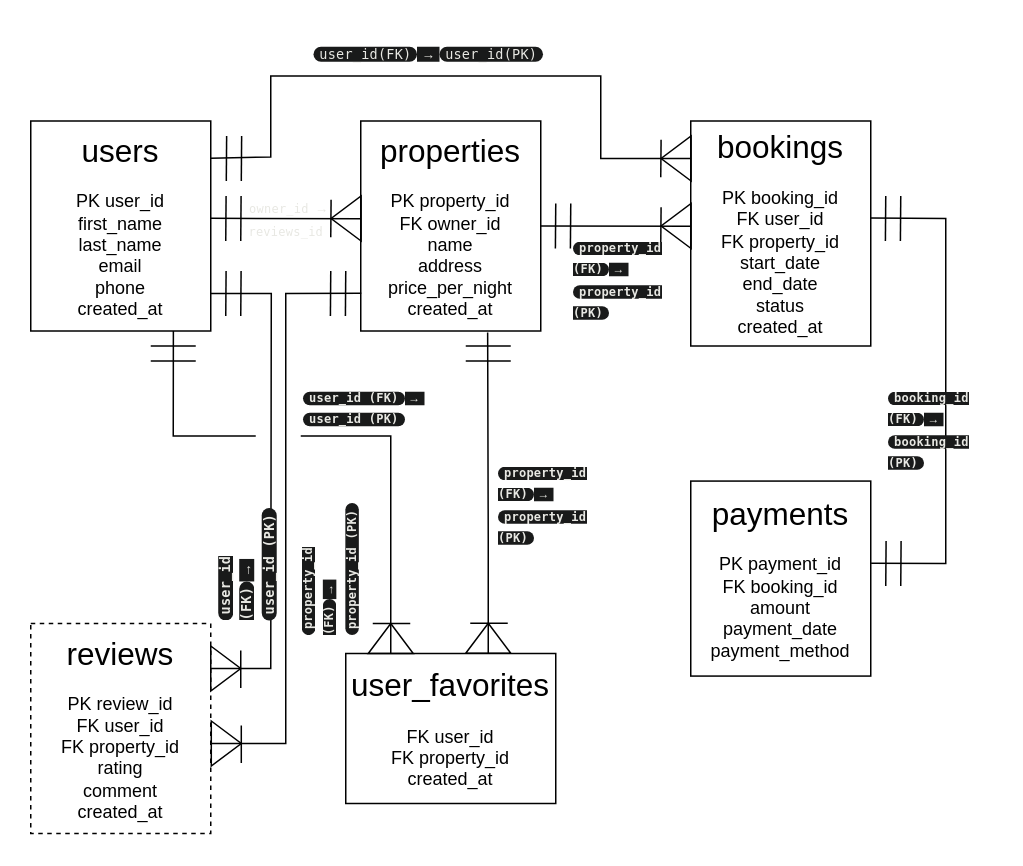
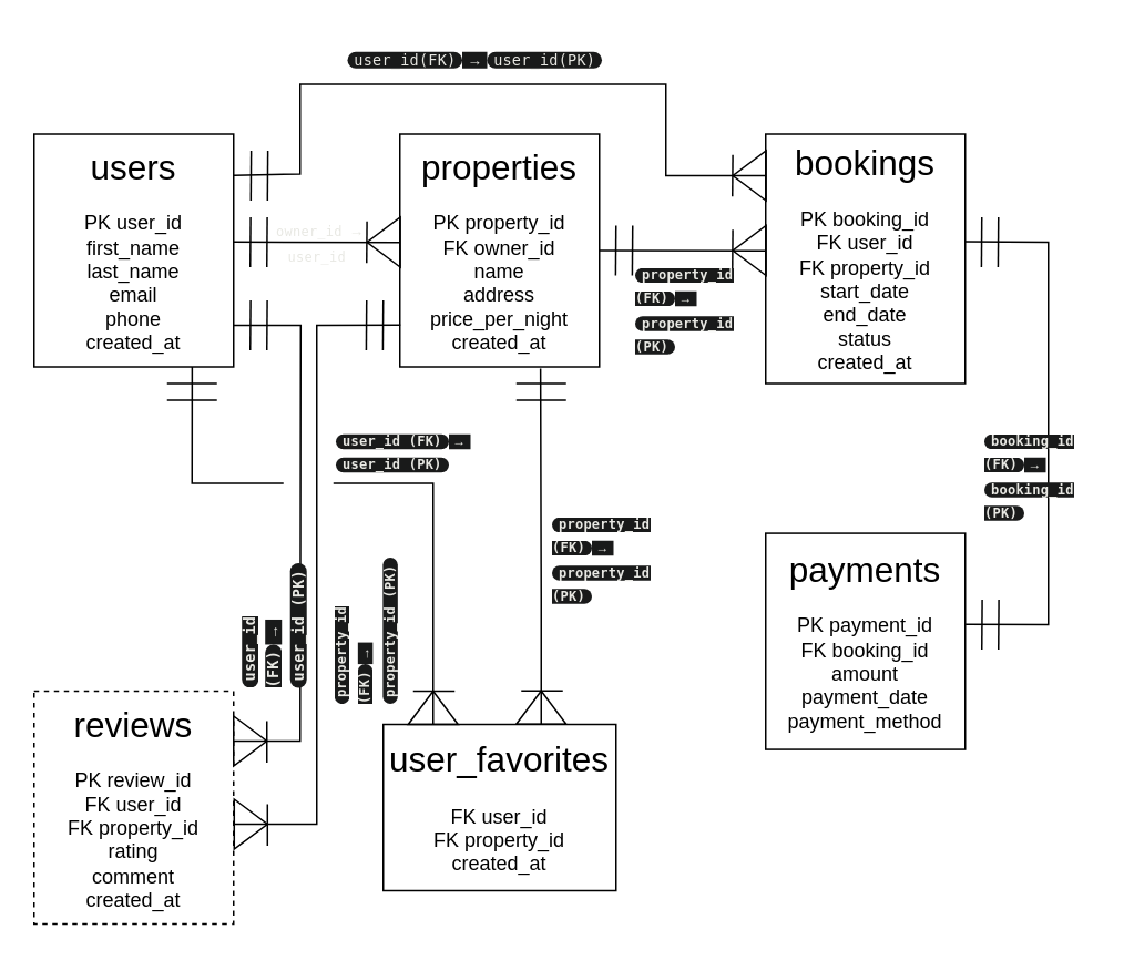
- <mxCell id="65" value="&lt;font style=&quot;&quot; face=&quot;Helvetica&quot;&gt;&lt;code style=&quot;font-size: 8px; box-sizing: border-box; border-width: 0px; border-style: solid; border-color: oklch(0.93 0.007 106.53 / 0.1); scrollbar-color: initial; scrollbar-width: initial; --tw-border-spacing-x: 0; --tw-border-spacing-y: 0; --tw-translate-x: 0; --tw-translate-y: 0; --tw-rotate: 0; --tw-skew-x: 0; --tw-skew-y: 0; --tw-scale-x: 1; --tw-scale-y: 1; --tw-pan-x: ; --tw-pan-y: ; --tw-pinch-zoom: ; --tw-scroll-snap-strictness: proximity; --tw-gradient-from-position: ; --tw-gradient-via-position: ; --tw-gradient-to-position: ; --tw-ordinal: ; --tw-slashed-zero: ; --tw-numeric-figure: ; --tw-numeric-spacing: ; --tw-numeric-fraction: ; --tw-ring-inset: ; --tw-ring-offset-width: 0px; --tw-ring-offset-color: #fff; --tw-ring-color: rgb(59 130 246 / .5); --tw-ring-offset-shadow: 0 0 #0000; --tw-ring-shadow: 0 0 #0000; --tw-shadow: 0 0 #0000; --tw-shadow-colored: 0 0 #0000; --tw-blur: ; --tw-brightness: ; --tw-contrast: ; --tw-grayscale: ; --tw-hue-rotate: ; --tw-invert: ; --tw-saturate: ; --tw-sepia: ; --tw-drop-shadow: ; --tw-backdrop-blur: ; --tw-backdrop-brightness: ; --tw-backdrop-contrast: ; --tw-backdrop-grayscale: ; --tw-backdrop-hue-rotate: ; --tw-backdrop-invert: ; --tw-backdrop-opacity: ; --tw-backdrop-saturate: ; --tw-backdrop-sepia: ; --tw-contain-size: ; --tw-contain-layout: ; --tw-contain-paint: ; --tw-contain-style: ; font-feature-settings: normal; font-variation-settings: normal; color: oklch(0.93 0.007 106.53); border-radius: 0.312rem; padding: 0px 4px; font-synthesis: none; letter-spacing: 0.16px; text-align: left; text-wrap-mode: wrap;&quot;&gt;owner_id&lt;/code&gt;&lt;span style=&quot;color: oklch(0.93 0.007 106.53); letter-spacing: 0.16px; text-align: left; text-wrap-mode: wrap;&quot;&gt;&lt;font style=&quot;font-size: 9px;&quot;&gt;→&lt;/font&gt;&lt;/span&gt;&lt;/font&gt;&lt;div&gt;&lt;font style=&quot;font-size: 8px;&quot; face=&quot;Helvetica&quot;&gt;&lt;code style=&quot;box-sizing: border-box; border-width: 0px; border-style: solid; border-color: oklch(0.93 0.007 106.53 / 0.1); scrollbar-color: initial; scrollbar-width: initial; --tw-border-spacing-x: 0; --tw-border-spacing-y: 0; --tw-translate-x: 0; --tw-translate-y: 0; --tw-rotate: 0; --tw-skew-x: 0; --tw-skew-y: 0; --tw-scale-x: 1; --tw-scale-y: 1; --tw-pan-x: ; --tw-pan-y: ; --tw-pinch-zoom: ; --tw-scroll-snap-strictness: proximity; --tw-gradient-from-position: ; --tw-gradient-via-position: ; --tw-gradient-to-position: ; --tw-ordinal: ; --tw-slashed-zero: ; --tw-numeric-figure: ; --tw-numeric-spacing: ; --tw-numeric-fraction: ; --tw-ring-inset: ; --tw-ring-offset-width: 0px; --tw-ring-offset-color: #fff; --tw-ring-color: rgb(59 130 246 / .5); --tw-ring-offset-shadow: 0 0 #0000; --tw-ring-shadow: 0 0 #0000; --tw-shadow: 0 0 #0000; --tw-shadow-colored: 0 0 #0000; --tw-blur: ; --tw-brightness: ; --tw-contrast: ; --tw-grayscale: ; --tw-hue-rotate: ; --tw-invert: ; --tw-saturate: ; --tw-sepia: ; --tw-drop-shadow: ; --tw-backdrop-blur: ; --tw-backdrop-brightness: ; --tw-backdrop-contrast: ; --tw-backdrop-grayscale: ; --tw-backdrop-hue-rotate: ; --tw-backdrop-invert: ; --tw-backdrop-opacity: ; --tw-backdrop-saturate: ; --tw-backdrop-sepia: ; --tw-contain-size: ; --tw-contain-layout: ; --tw-contain-paint: ; --tw-contain-style: ; font-feature-settings: normal; font-variation-settings: normal; color: oklch(0.93 0.007 106.53); border-radius: 0.312rem; padding: 0px 4px; font-synthesis: none; letter-spacing: 0.16px; text-align: left; text-wrap-mode: wrap;&quot;&gt;reviews_id&lt;/code&gt;&lt;/font&gt;&lt;/div&gt;" style="text;html=1;align=center;verticalAlign=middle;resizable=0;points=[];autosize=1;strokeColor=none;fillColor=none;" vertex="1" parent="1"><mxGeometry x="150" y="125" width="80" height="40" as="geometry" /></mxCell>
+ <mxCell id="65" value="&lt;font style=&quot;&quot; face=&quot;Helvetica&quot;&gt;&lt;code style=&quot;font-size: 8px; box-sizing: border-box; border-width: 0px; border-style: solid; border-color: oklch(0.93 0.007 106.53 / 0.1); scrollbar-color: initial; scrollbar-width: initial; --tw-border-spacing-x: 0; --tw-border-spacing-y: 0; --tw-translate-x: 0; --tw-translate-y: 0; --tw-rotate: 0; --tw-skew-x: 0; --tw-skew-y: 0; --tw-scale-x: 1; --tw-scale-y: 1; --tw-pan-x: ; --tw-pan-y: ; --tw-pinch-zoom: ; --tw-scroll-snap-strictness: proximity; --tw-gradient-from-position: ; --tw-gradient-via-position: ; --tw-gradient-to-position: ; --tw-ordinal: ; --tw-slashed-zero: ; --tw-numeric-figure: ; --tw-numeric-spacing: ; --tw-numeric-fraction: ; --tw-ring-inset: ; --tw-ring-offset-width: 0px; --tw-ring-offset-color: #fff; --tw-ring-color: rgb(59 130 246 / .5); --tw-ring-offset-shadow: 0 0 #0000; --tw-ring-shadow: 0 0 #0000; --tw-shadow: 0 0 #0000; --tw-shadow-colored: 0 0 #0000; --tw-blur: ; --tw-brightness: ; --tw-contrast: ; --tw-grayscale: ; --tw-hue-rotate: ; --tw-invert: ; --tw-saturate: ; --tw-sepia: ; --tw-drop-shadow: ; --tw-backdrop-blur: ; --tw-backdrop-brightness: ; --tw-backdrop-contrast: ; --tw-backdrop-grayscale: ; --tw-backdrop-hue-rotate: ; --tw-backdrop-invert: ; --tw-backdrop-opacity: ; --tw-backdrop-saturate: ; --tw-backdrop-sepia: ; --tw-contain-size: ; --tw-contain-layout: ; --tw-contain-paint: ; --tw-contain-style: ; font-feature-settings: normal; font-variation-settings: normal; color: oklch(0.93 0.007 106.53); border-radius: 0.312rem; padding: 0px 4px; font-synthesis: none; letter-spacing: 0.16px; text-align: left; text-wrap-mode: wrap;&quot;&gt;owner_id&lt;/code&gt;&lt;span style=&quot;color: oklch(0.93 0.007 106.53); letter-spacing: 0.16px; text-align: left; text-wrap-mode: wrap;&quot;&gt;&lt;font style=&quot;font-size: 9px;&quot;&gt;→&lt;/font&gt;&lt;/span&gt;&lt;/font&gt;&lt;div&gt;&lt;font style=&quot;font-size: 8px;&quot; face=&quot;Helvetica&quot;&gt;&lt;code style=&quot;box-sizing: border-box; border-width: 0px; border-style: solid; border-color: oklch(0.93 0.007 106.53 / 0.1); scrollbar-color: initial; scrollbar-width: initial; --tw-border-spacing-x: 0; --tw-border-spacing-y: 0; --tw-translate-x: 0; --tw-translate-y: 0; --tw-rotate: 0; --tw-skew-x: 0; --tw-skew-y: 0; --tw-scale-x: 1; --tw-scale-y: 1; --tw-pan-x: ; --tw-pan-y: ; --tw-pinch-zoom: ; --tw-scroll-snap-strictness: proximity; --tw-gradient-from-position: ; --tw-gradient-via-position: ; --tw-gradient-to-position: ; --tw-ordinal: ; --tw-slashed-zero: ; --tw-numeric-figure: ; --tw-numeric-spacing: ; --tw-numeric-fraction: ; --tw-ring-inset: ; --tw-ring-offset-width: 0px; --tw-ring-offset-color: #fff; --tw-ring-color: rgb(59 130 246 / .5); --tw-ring-offset-shadow: 0 0 #0000; --tw-ring-shadow: 0 0 #0000; --tw-shadow: 0 0 #0000; --tw-shadow-colored: 0 0 #0000; --tw-blur: ; --tw-brightness: ; --tw-contrast: ; --tw-grayscale: ; --tw-hue-rotate: ; --tw-invert: ; --tw-saturate: ; --tw-sepia: ; --tw-drop-shadow: ; --tw-backdrop-blur: ; --tw-backdrop-brightness: ; --tw-backdrop-contrast: ; --tw-backdrop-grayscale: ; --tw-backdrop-hue-rotate: ; --tw-backdrop-invert: ; --tw-backdrop-opacity: ; --tw-backdrop-saturate: ; --tw-backdrop-sepia: ; --tw-contain-size: ; --tw-contain-layout: ; --tw-contain-paint: ; --tw-contain-style: ; font-feature-settings: normal; font-variation-settings: normal; color: oklch(0.93 0.007 106.53); border-radius: 0.312rem; padding: 0px 4px; font-synthesis: none; letter-spacing: 0.16px; text-align: left; text-wrap-mode: wrap;&quot;&gt;user_id&lt;/code&gt;&lt;/font&gt;&lt;/div&gt;" style="text;html=1;align=center;verticalAlign=middle;resizable=0;points=[];autosize=1;strokeColor=none;fillColor=none;" vertex="1" parent="1"><mxGeometry x="150" y="125" width="80" height="40" as="geometry" /></mxCell>
